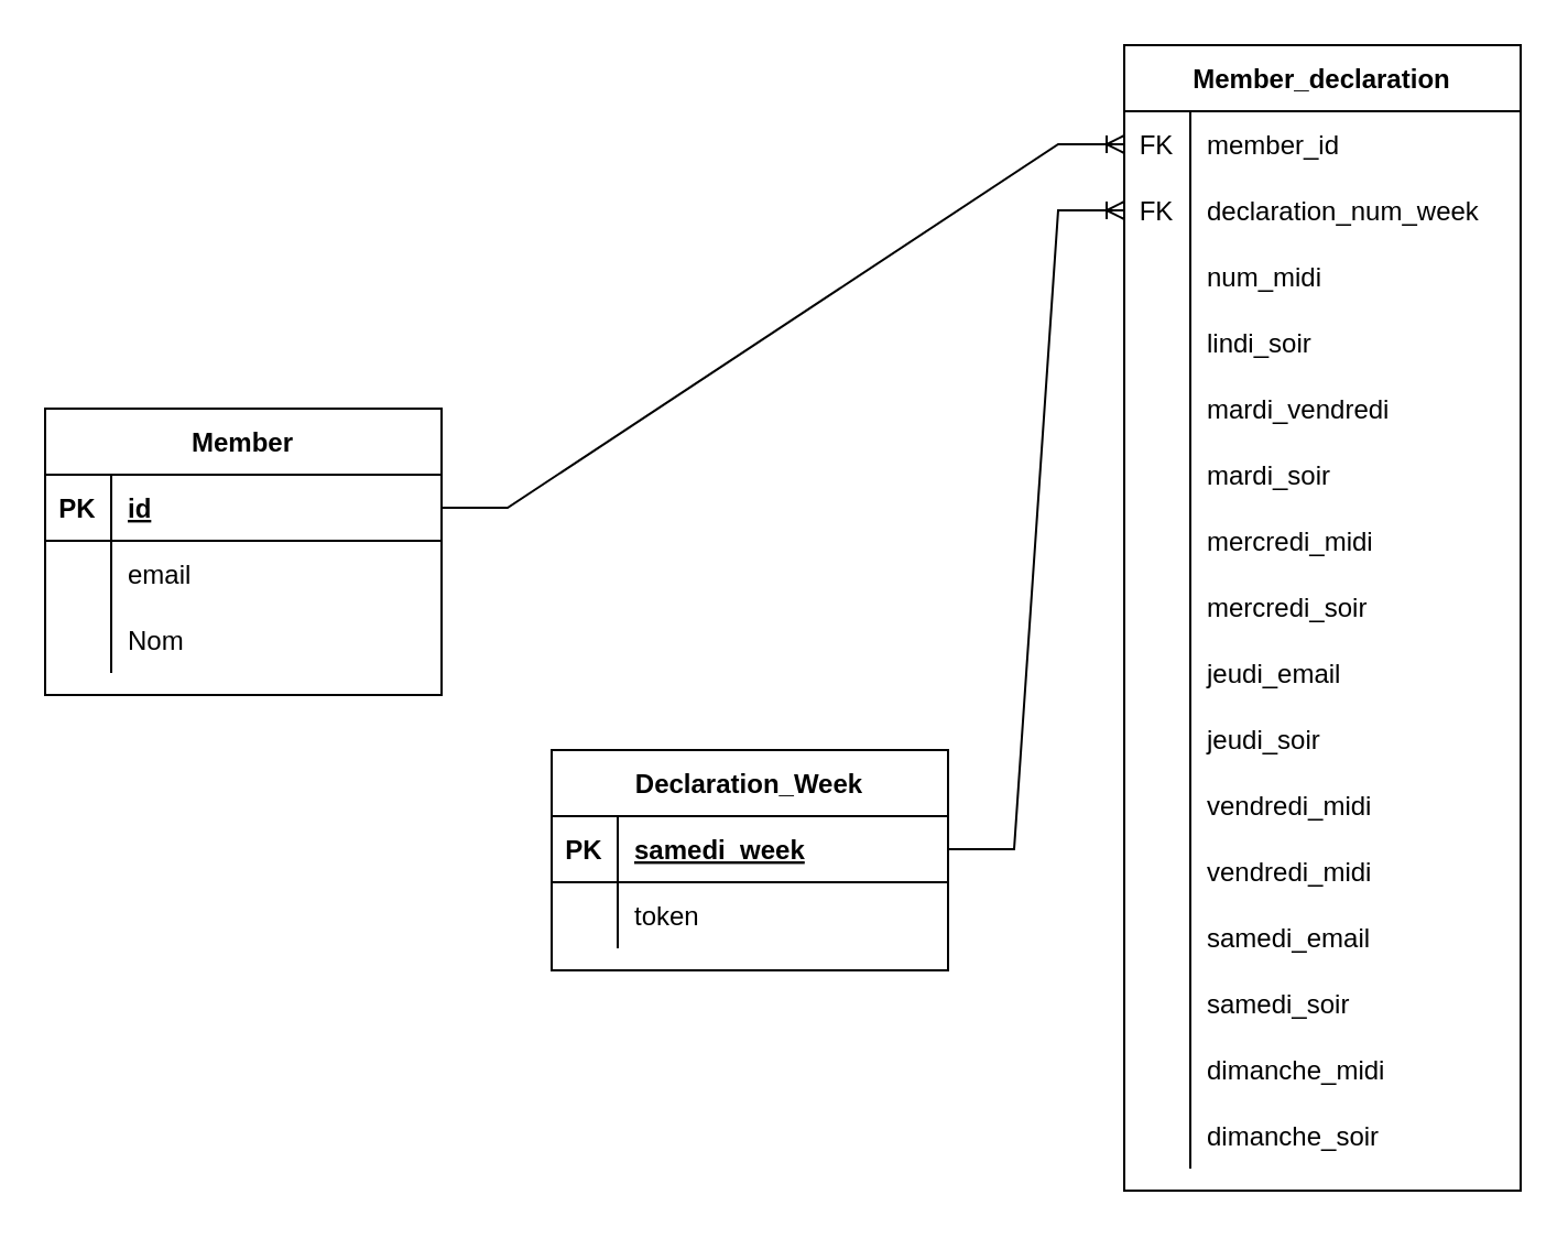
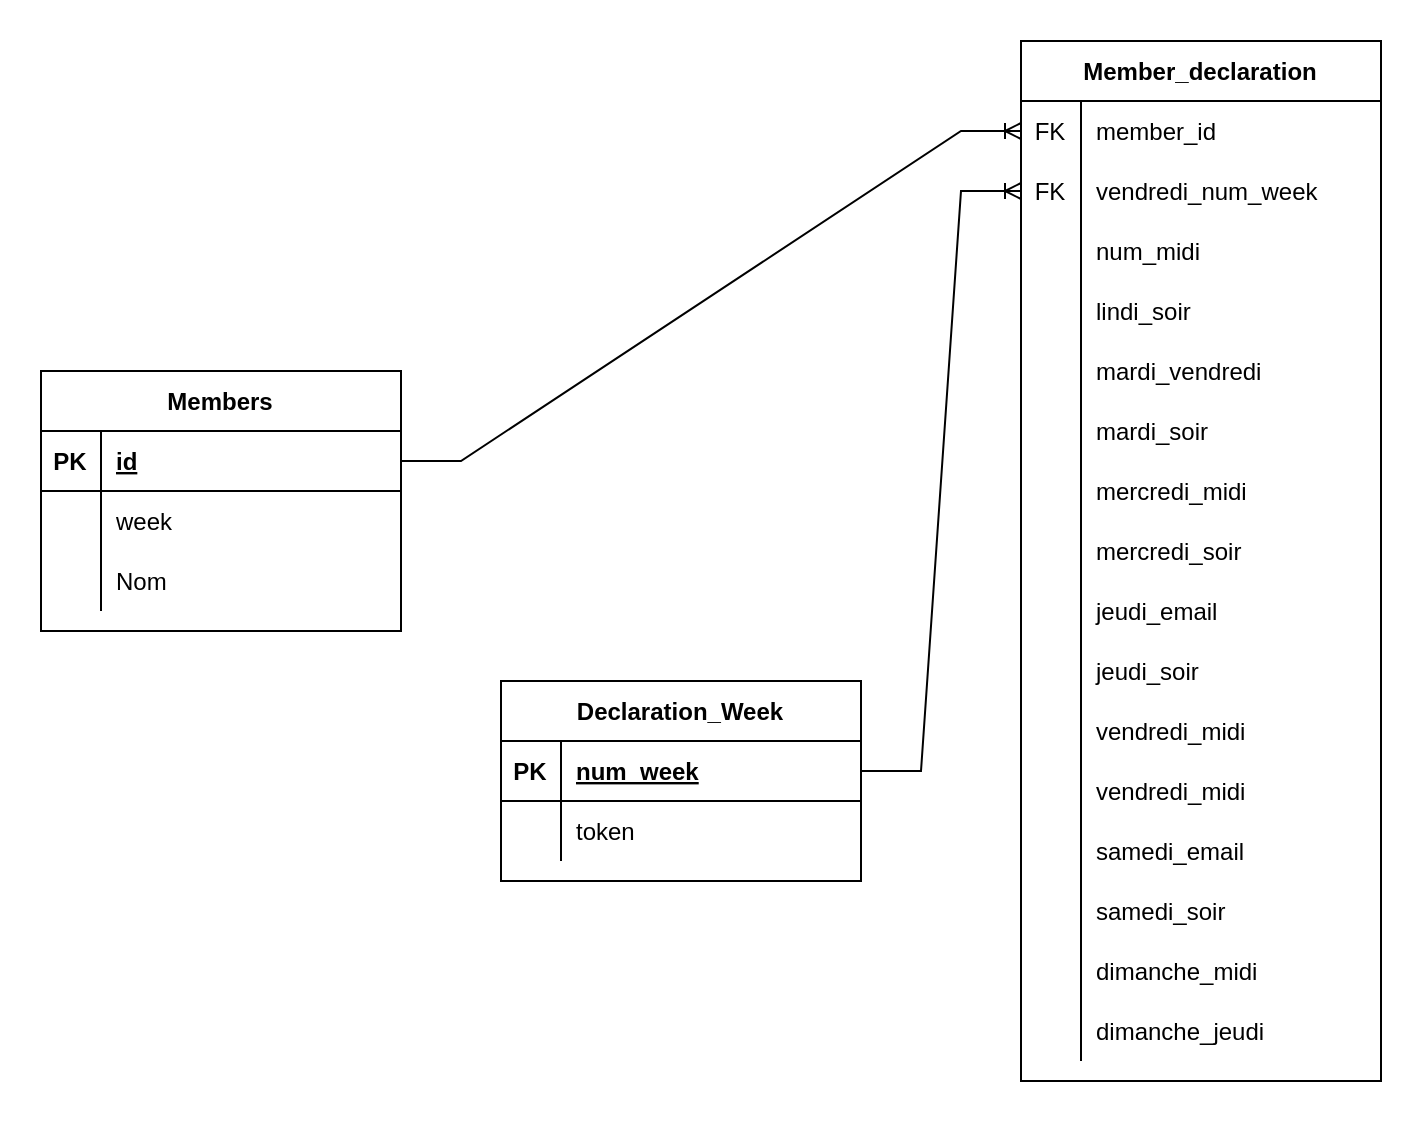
- <mxCell id="25" value="declaration_num_week" style="shape=partialRectangle;connectable=0;fillColor=none;top=0;left=0;bottom=0;right=0;align=left;spacingLeft=6;fontStyle=0;overflow=hidden;" vertex="1" parent="23"><mxGeometry x="30" width="150" height="30" as="geometry"><mxRectangle width="150" height="30" as="alternateBounds" /></mxGeometry></mxCell>
+ <mxCell id="25" value="vendredi_num_week" style="shape=partialRectangle;connectable=0;fillColor=none;top=0;left=0;bottom=0;right=0;align=left;spacingLeft=6;fontStyle=0;overflow=hidden;" vertex="1" parent="23"><mxGeometry x="30" width="150" height="30" as="geometry"><mxRectangle width="150" height="30" as="alternateBounds" /></mxGeometry></mxCell>
- <mxCell id="2" value="Member" style="shape=table;startSize=30;container=1;collapsible=1;childLayout=tableLayout;fixedRows=1;rowLines=0;fontStyle=1;align=center;resizeLast=1;" vertex="1" parent="1"><mxGeometry x="20" y="185" width="180" height="130" as="geometry" /></mxCell>
+ <mxCell id="2" value="Members" style="shape=table;startSize=30;container=1;collapsible=1;childLayout=tableLayout;fixedRows=1;rowLines=0;fontStyle=1;align=center;resizeLast=1;" vertex="1" parent="1"><mxGeometry x="20" y="185" width="180" height="130" as="geometry" /></mxCell>
- <mxCell id="8" value="email" style="shape=partialRectangle;connectable=0;fillColor=none;top=0;left=0;bottom=0;right=0;align=left;spacingLeft=6;overflow=hidden;" vertex="1" parent="6"><mxGeometry x="30" width="150" height="30" as="geometry"><mxRectangle width="150" height="30" as="alternateBounds" /></mxGeometry></mxCell>
+ <mxCell id="8" value="week" style="shape=partialRectangle;connectable=0;fillColor=none;top=0;left=0;bottom=0;right=0;align=left;spacingLeft=6;overflow=hidden;" vertex="1" parent="6"><mxGeometry x="30" width="150" height="30" as="geometry"><mxRectangle width="150" height="30" as="alternateBounds" /></mxGeometry></mxCell>
- <mxCell id="15" value="samedi_week" style="shape=partialRectangle;connectable=0;fillColor=none;top=0;left=0;bottom=0;right=0;align=left;spacingLeft=6;fontStyle=5;overflow=hidden;" vertex="1" parent="13"><mxGeometry x="30" width="150" height="30" as="geometry"><mxRectangle width="150" height="30" as="alternateBounds" /></mxGeometry></mxCell>
+ <mxCell id="15" value="num_week" style="shape=partialRectangle;connectable=0;fillColor=none;top=0;left=0;bottom=0;right=0;align=left;spacingLeft=6;fontStyle=5;overflow=hidden;" vertex="1" parent="13"><mxGeometry x="30" width="150" height="30" as="geometry"><mxRectangle width="150" height="30" as="alternateBounds" /></mxGeometry></mxCell>
- <mxCell id="67" value="dimanche_soir" style="shape=partialRectangle;connectable=0;fillColor=none;top=0;left=0;bottom=0;right=0;align=left;spacingLeft=6;fontStyle=0;overflow=hidden;" vertex="1" parent="65"><mxGeometry x="30" width="150" height="30" as="geometry"><mxRectangle width="150" height="30" as="alternateBounds" /></mxGeometry></mxCell>
+ <mxCell id="67" value="dimanche_jeudi" style="shape=partialRectangle;connectable=0;fillColor=none;top=0;left=0;bottom=0;right=0;align=left;spacingLeft=6;fontStyle=0;overflow=hidden;" vertex="1" parent="65"><mxGeometry x="30" width="150" height="30" as="geometry"><mxRectangle width="150" height="30" as="alternateBounds" /></mxGeometry></mxCell>
